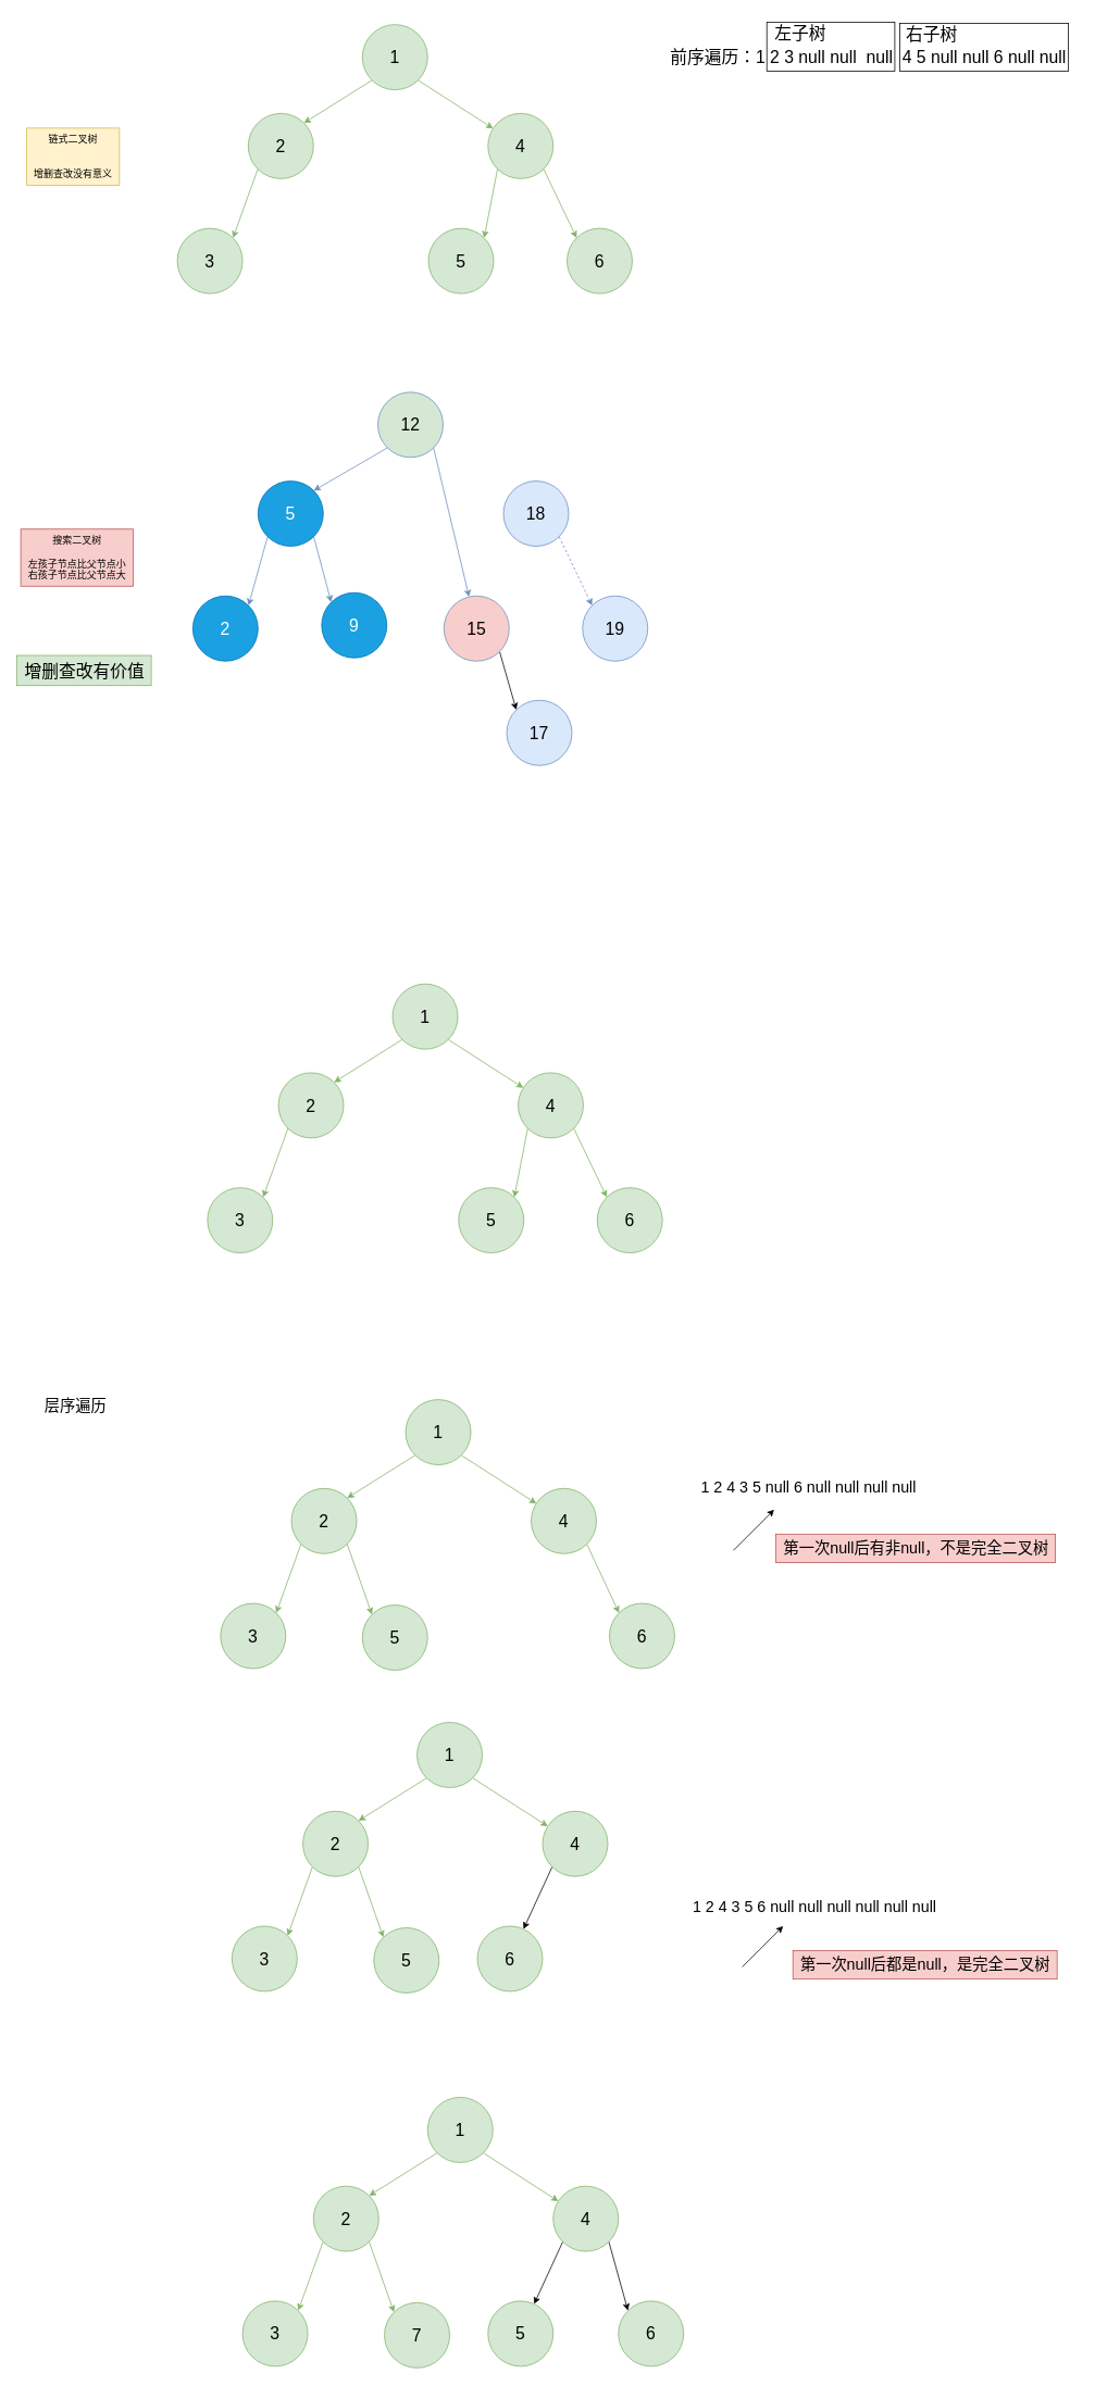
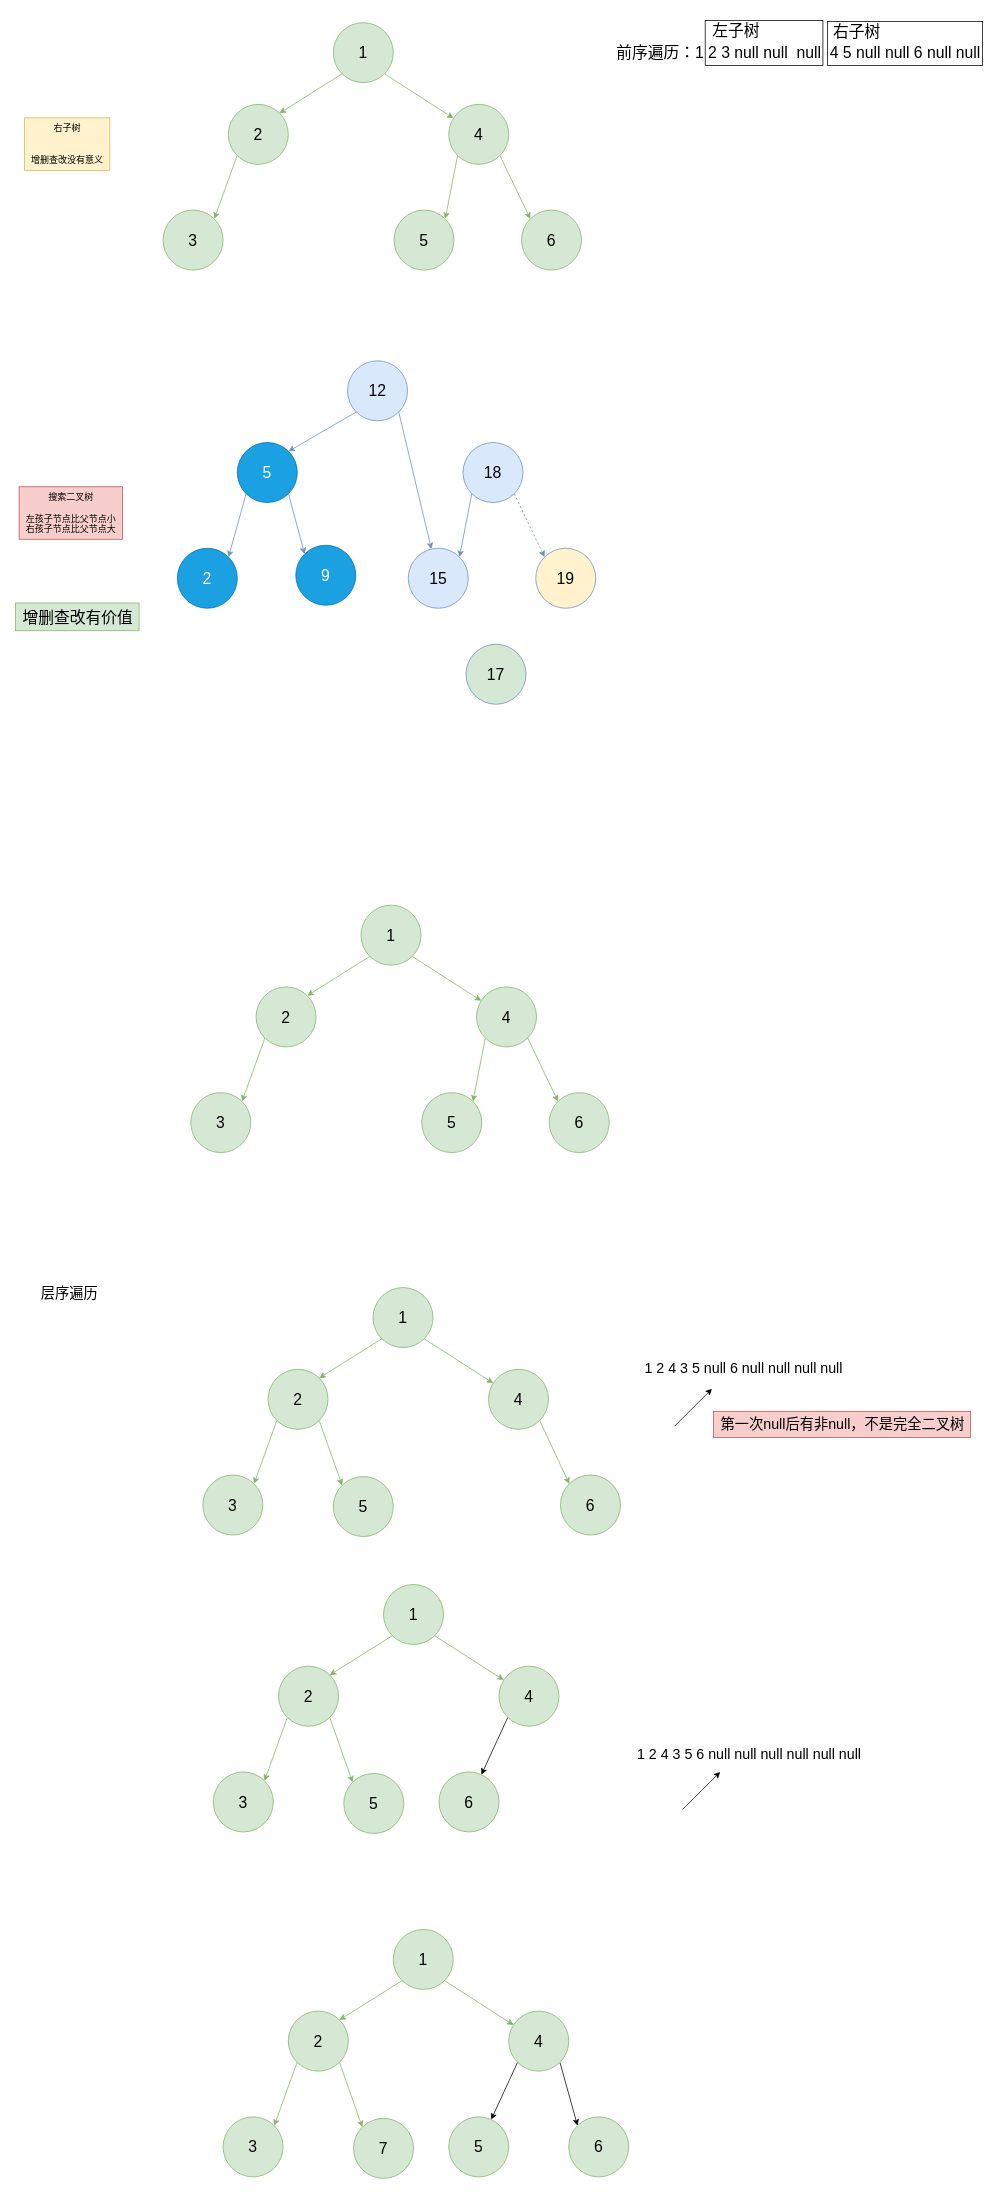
- <mxCell id="15" value="链式二叉树&lt;br&gt;&lt;br&gt;&lt;br&gt;增删查改没有意义&lt;br&gt;" style="text;html=1;align=center;verticalAlign=middle;resizable=0;points=[];autosize=1;strokeColor=#d6b656;fillColor=#fff2cc;" parent="1" vertex="1"><mxGeometry x="32" y="156" width="114" height="70" as="geometry" /></mxCell>
+ <mxCell id="15" value="右子树&lt;br&gt;&lt;br&gt;&lt;br&gt;增删查改没有意义&lt;br&gt;" style="text;html=1;align=center;verticalAlign=middle;resizable=0;points=[];autosize=1;strokeColor=#d6b656;fillColor=#fff2cc;" parent="1" vertex="1"><mxGeometry x="32" y="156" width="114" height="70" as="geometry" /></mxCell>
- <mxCell id="19" value="12" style="ellipse;whiteSpace=wrap;html=1;aspect=fixed;fillColor=#d5e8d4;strokeColor=#6c8ebf;fontSize=21;" parent="1" vertex="1"><mxGeometry x="463" y="480" width="80" height="80" as="geometry" /></mxCell>
+ <mxCell id="19" value="12" style="ellipse;whiteSpace=wrap;html=1;aspect=fixed;fillColor=#dae8fc;strokeColor=#6c8ebf;fontSize=21;" parent="1" vertex="1"><mxGeometry x="463" y="480" width="80" height="80" as="geometry" /></mxCell>
+ <mxCell id="23" style="edgeStyle=none;rounded=0;orthogonalLoop=1;jettySize=auto;html=1;exitX=0;exitY=1;exitDx=0;exitDy=0;entryX=1;entryY=0;entryDx=0;entryDy=0;fillColor=#dae8fc;strokeColor=#6c8ebf;fontSize=21;" parent="1" source="25" target="29" edge="1"><mxGeometry relative="1" as="geometry" /></mxCell>
- <mxCell id="29" value="15" style="ellipse;whiteSpace=wrap;html=1;aspect=fixed;fillColor=#f8cecc;strokeColor=#6c8ebf;fontSize=21;" parent="1" vertex="1"><mxGeometry x="544" y="730" width="80" height="80" as="geometry" /></mxCell>
+ <mxCell id="29" value="15" style="ellipse;whiteSpace=wrap;html=1;aspect=fixed;fillColor=#dae8fc;strokeColor=#6c8ebf;fontSize=21;" parent="1" vertex="1"><mxGeometry x="544" y="730" width="80" height="80" as="geometry" /></mxCell>
- <mxCell id="30" value="19" style="ellipse;whiteSpace=wrap;html=1;aspect=fixed;fillColor=#dae8fc;strokeColor=#6c8ebf;fontSize=21;" parent="1" vertex="1"><mxGeometry x="714" y="730" width="80" height="80" as="geometry" /></mxCell>
+ <mxCell id="30" value="19" style="ellipse;whiteSpace=wrap;html=1;aspect=fixed;fillColor=#fff2cc;strokeColor=#6c8ebf;fontSize=21;" parent="1" vertex="1"><mxGeometry x="714" y="730" width="80" height="80" as="geometry" /></mxCell>
- <mxCell id="28" style="edgeStyle=none;rounded=0;orthogonalLoop=1;jettySize=auto;html=1;exitX=1;exitY=1;exitDx=0;exitDy=0;entryX=0;entryY=0;entryDx=0;entryDy=0;fontSize=21;" parent="1" source="29" target="31" edge="1"><mxGeometry relative="1" as="geometry" /></mxCell>
- <mxCell id="31" value="17" style="ellipse;whiteSpace=wrap;html=1;aspect=fixed;fillColor=#dae8fc;strokeColor=#6c8ebf;fontSize=21;" parent="1" vertex="1"><mxGeometry x="621" y="858" width="80" height="80" as="geometry" /></mxCell>
+ <mxCell id="31" value="17" style="ellipse;whiteSpace=wrap;html=1;aspect=fixed;fillColor=#d5e8d4;strokeColor=#6c8ebf;fontSize=21;" parent="1" vertex="1"><mxGeometry x="621" y="858" width="80" height="80" as="geometry" /></mxCell>
- <mxCell id="75" value="第一次null后都是null，是完全二叉树" style="text;html=1;align=center;verticalAlign=middle;resizable=0;points=[];autosize=1;strokeColor=#b85450;fillColor=#f8cecc;fontSize=19;" vertex="1" parent="1"><mxGeometry x="972" y="2392" width="324" height="35" as="geometry" /></mxCell>
